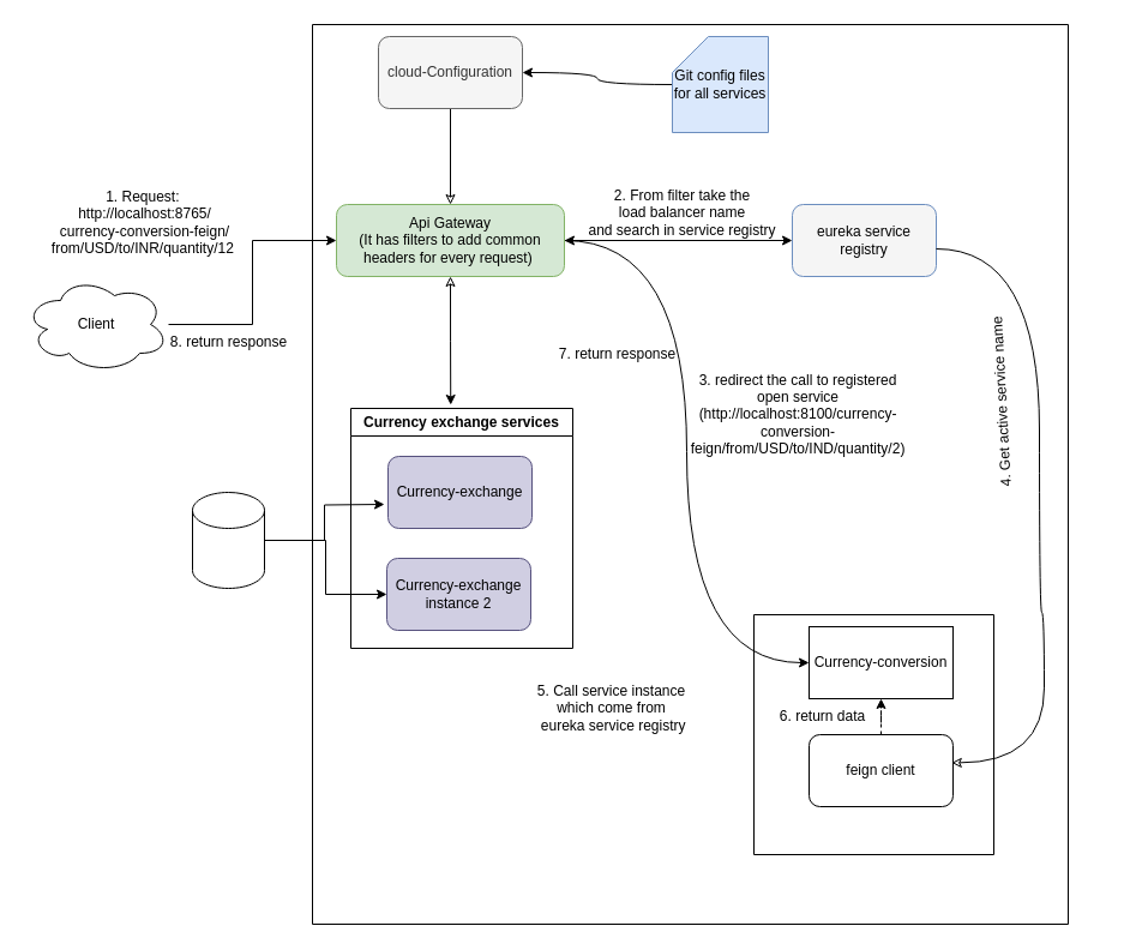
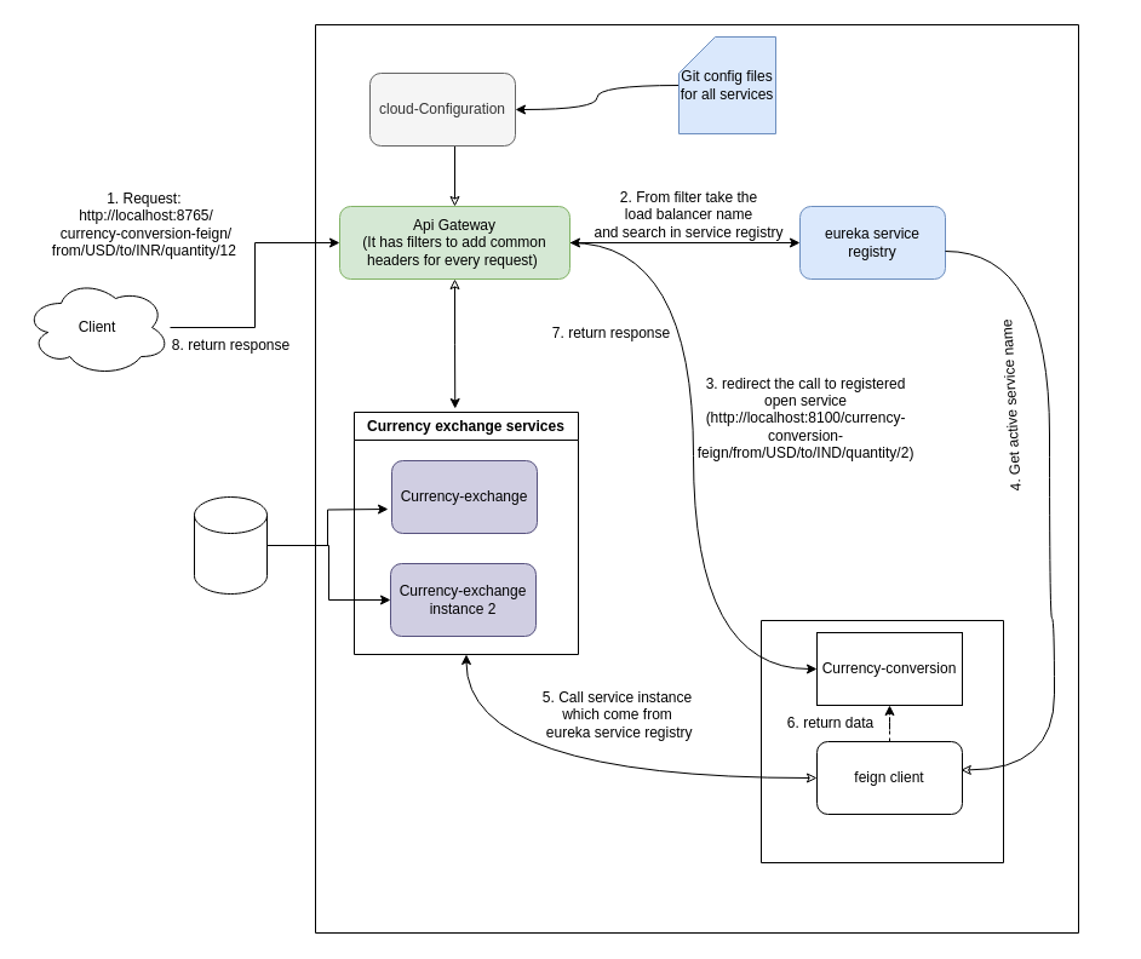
- <mxCell id="8" value="cloud-Configuration" style="rounded=1;whiteSpace=wrap;html=1;fillColor=#f5f5f5;fontColor=#333333;strokeColor=#666666;" vertex="1" parent="4"><mxGeometry x="55" y="10" width="120" height="60" as="geometry" /></mxCell>
+ <mxCell id="8" value="cloud-Configuration" style="rounded=1;whiteSpace=wrap;html=1;fillColor=#f5f5f5;fontColor=#333333;strokeColor=#666666;" vertex="1" parent="4"><mxGeometry x="45" y="40" width="120" height="60" as="geometry" /></mxCell>
- <mxCell id="9" value="eureka service registry" style="rounded=1;whiteSpace=wrap;html=1;fillColor=#f5f5f5;strokeColor=#6c8ebf;" vertex="1" parent="4"><mxGeometry x="400" y="150" width="120" height="60" as="geometry" /></mxCell>
+ <mxCell id="9" value="eureka service registry" style="rounded=1;whiteSpace=wrap;html=1;fillColor=#dae8fc;strokeColor=#6c8ebf;" vertex="1" parent="4"><mxGeometry x="400" y="150" width="120" height="60" as="geometry" /></mxCell>
- <mxCell id="28" value="7. return response" style="text;html=1;align=center;verticalAlign=middle;resizable=0;points=[];autosize=1;strokeColor=none;fillColor=none;" vertex="1" parent="4"><mxGeometry x="194" y="260" width="120" height="30" as="geometry" /></mxCell>
+ <mxCell id="28" value="7. return response" style="text;html=1;align=center;verticalAlign=middle;resizable=0;points=[];autosize=1;strokeColor=none;fillColor=none;" vertex="1" parent="4"><mxGeometry x="184" y="240" width="120" height="30" as="geometry" /></mxCell>
+ <mxCell id="20" style="edgeStyle=orthogonalEdgeStyle;rounded=0;orthogonalLoop=1;jettySize=auto;html=1;entryX=0.5;entryY=1;entryDx=0;entryDy=0;curved=1;startArrow=classic;startFill=0;" edge="1" parent="4" source="17" target="22"><mxGeometry relative="1" as="geometry" /></mxCell>
